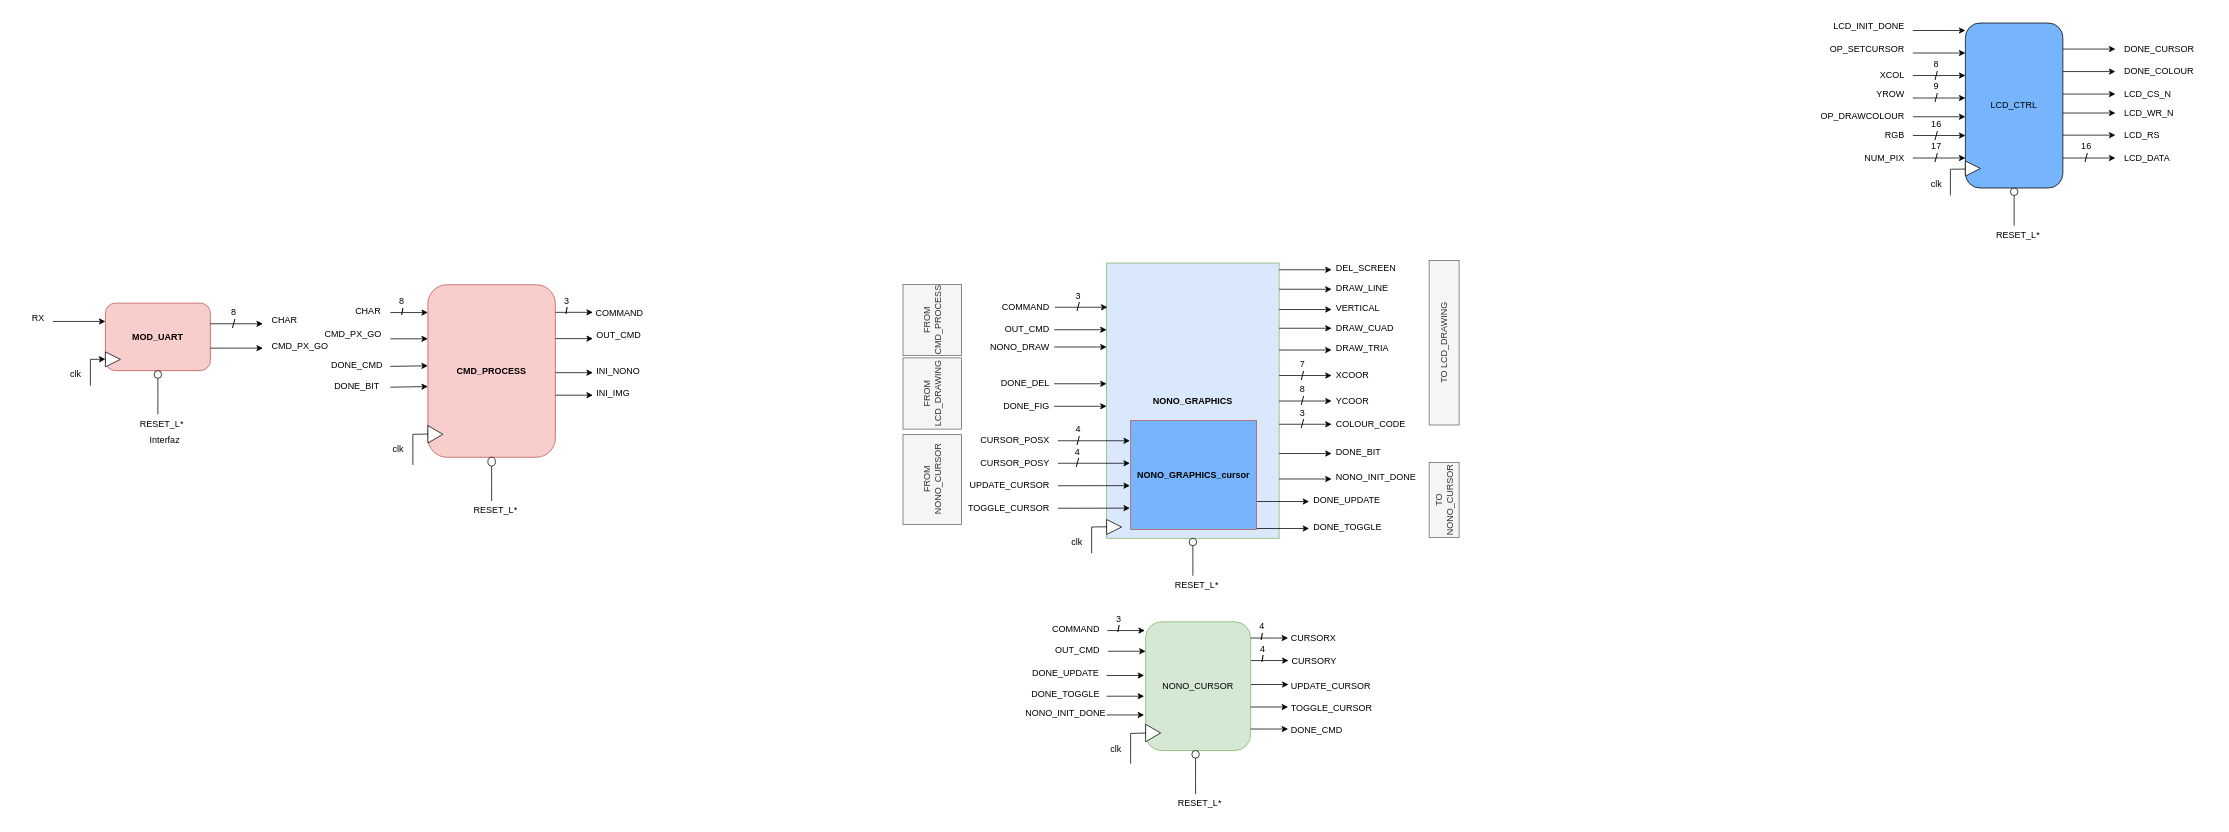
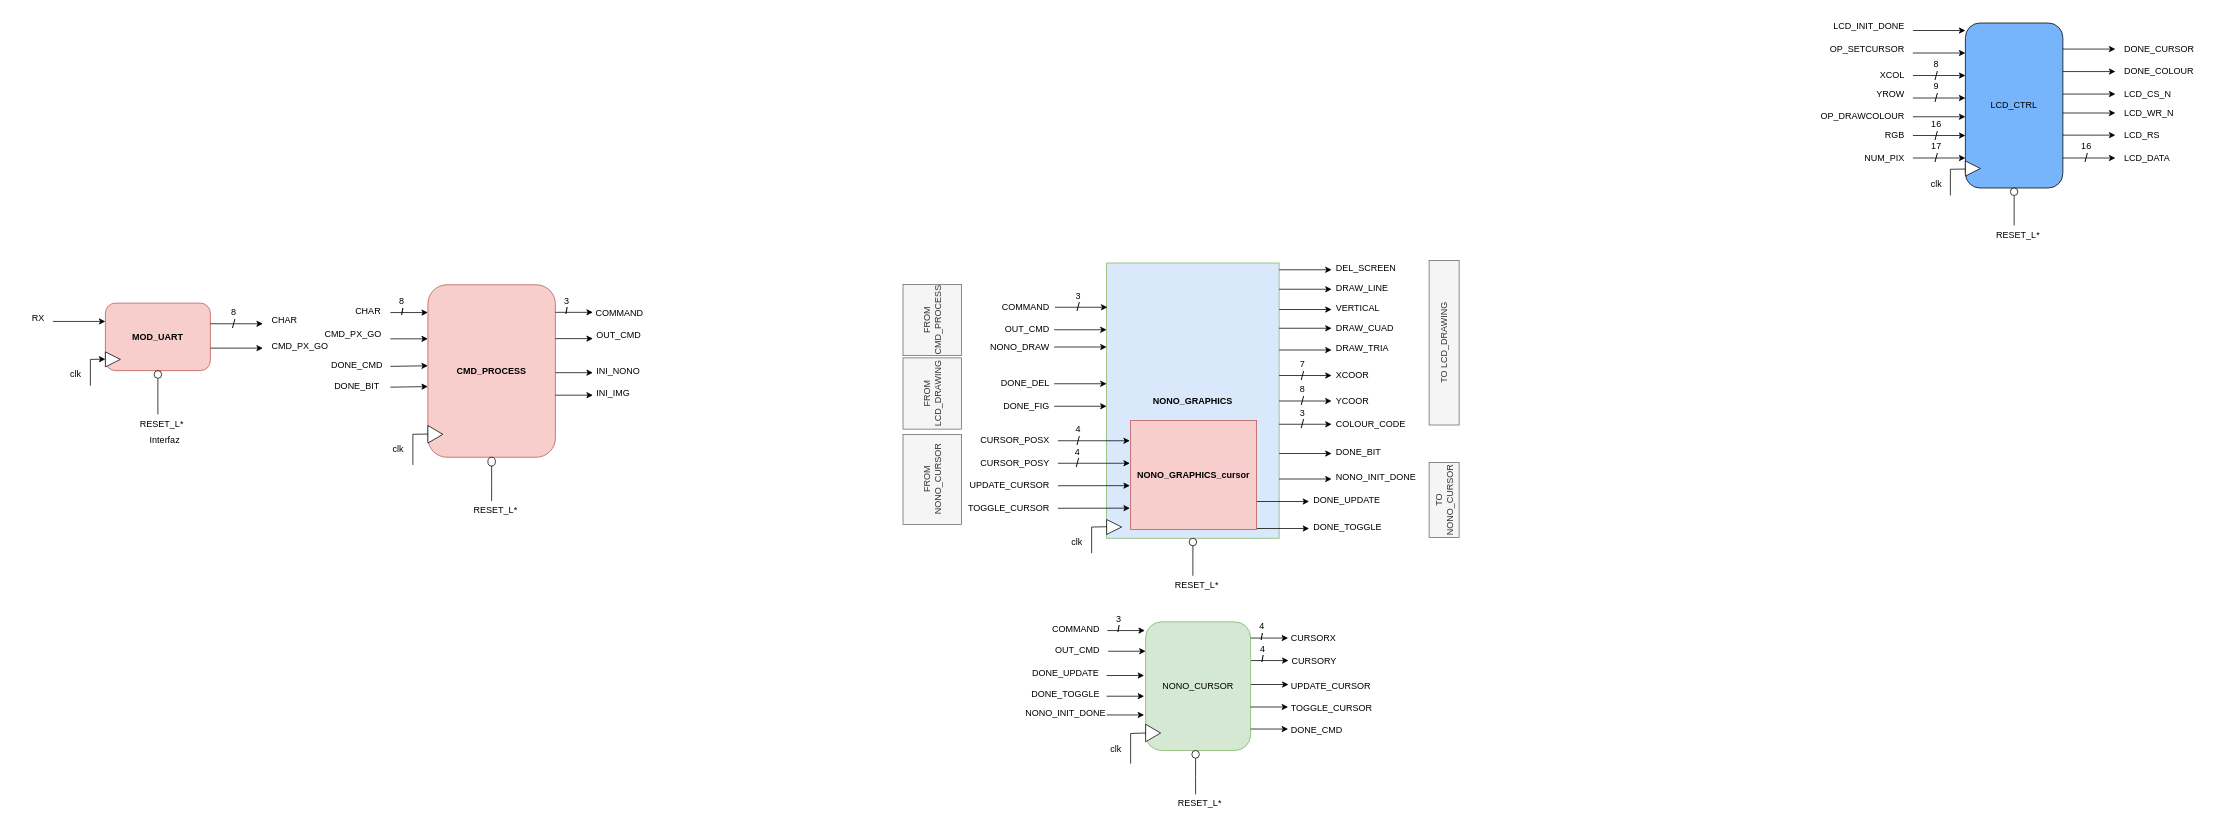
- <mxCell id="126" value="NONO_GRAPHICS_cursor" style="whiteSpace=wrap;html=1;fillColor=#76b5fc;strokeColor=#b85450;rounded=0;fontStyle=1;" vertex="1" parent="1"><mxGeometry x="1507" y="560" width="168" height="145.36" as="geometry" /></mxCell>
+ <mxCell id="126" value="NONO_GRAPHICS_cursor" style="whiteSpace=wrap;html=1;fillColor=#f8cecc;strokeColor=#b85450;rounded=0;fontStyle=1" vertex="1" parent="1"><mxGeometry x="1507" y="560" width="168" height="145.36" as="geometry" /></mxCell>
